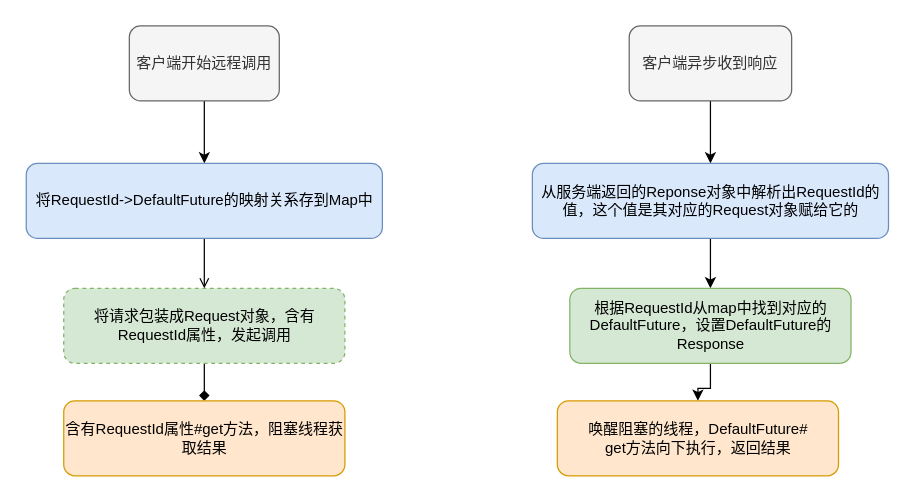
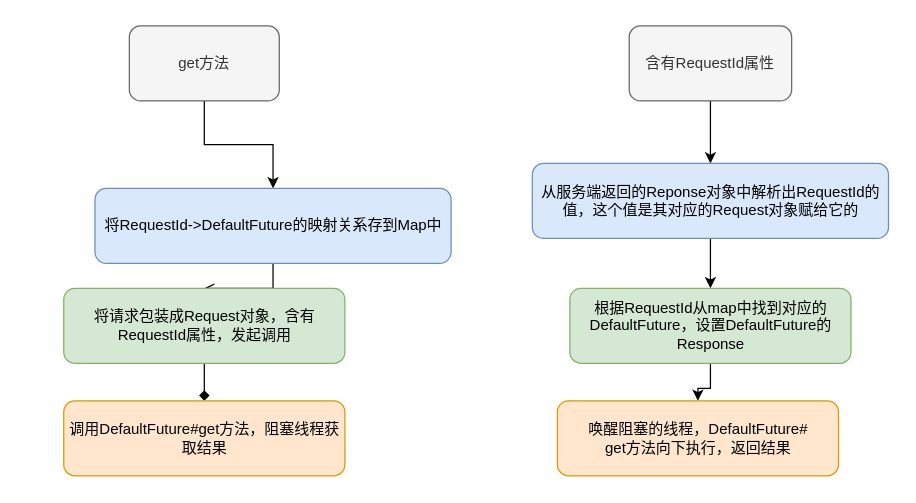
- <mxCell id="3" value="客户端开始远程调用" style="rounded=1;whiteSpace=wrap;html=1;sketch=0;fillColor=#f5f5f5;strokeColor=#666666;fontColor=#333333;" vertex="1" parent="1"><mxGeometry x="103" y="20" width="120" height="60" as="geometry" /></mxCell>
+ <mxCell id="3" value="get方法" style="rounded=1;whiteSpace=wrap;html=1;sketch=0;fillColor=#f5f5f5;strokeColor=#666666;fontColor=#333333;" vertex="1" parent="1"><mxGeometry x="103" y="20" width="120" height="60" as="geometry" /></mxCell>
- <mxCell id="9" value="客户端异步收到响应" style="rounded=1;whiteSpace=wrap;html=1;fillColor=#f5f5f5;strokeColor=#666666;fontColor=#333333;" vertex="1" parent="1"><mxGeometry x="503" y="20" width="130" height="60" as="geometry" /></mxCell>
+ <mxCell id="9" value="含有RequestId属性" style="rounded=1;whiteSpace=wrap;html=1;fillColor=#f5f5f5;strokeColor=#666666;fontColor=#333333;" vertex="1" parent="1"><mxGeometry x="503" y="20" width="130" height="60" as="geometry" /></mxCell>
- <mxCell id="5" value="将RequestId-&amp;gt;DefaultFuture的映射关系存到Map中" style="rounded=1;whiteSpace=wrap;html=1;fillColor=#dae8fc;strokeColor=#6c8ebf;sketch=0;" vertex="1" parent="1"><mxGeometry x="20.5" y="130" width="285" height="60" as="geometry" /></mxCell>
+ <mxCell id="5" value="将RequestId-&amp;gt;DefaultFuture的映射关系存到Map中" style="rounded=1;whiteSpace=wrap;html=1;fillColor=#dae8fc;strokeColor=#6c8ebf;sketch=0;" vertex="1" parent="1"><mxGeometry x="75.5" y="150" width="285" height="60" as="geometry" /></mxCell>
- <mxCell id="7" value="将请求包装成Request对象，含有RequestId属性，发起调用" style="rounded=1;whiteSpace=wrap;html=1;fillColor=#d5e8d4;strokeColor=#82b366;sketch=0;dashed=1;" vertex="1" parent="1"><mxGeometry x="50.5" y="230" width="225" height="60" as="geometry" /></mxCell>
+ <mxCell id="7" value="将请求包装成Request对象，含有RequestId属性，发起调用" style="rounded=1;whiteSpace=wrap;html=1;fillColor=#d5e8d4;strokeColor=#82b366;sketch=0;" vertex="1" parent="1"><mxGeometry x="50.5" y="230" width="225" height="60" as="geometry" /></mxCell>
- <mxCell id="15" value="含有RequestId属性#get方法，阻塞线程获取结果" style="rounded=1;whiteSpace=wrap;html=1;fillColor=#ffe6cc;strokeColor=#d79b00;" vertex="1" parent="1"><mxGeometry x="50.5" y="320" width="225" height="60" as="geometry" /></mxCell>
+ <mxCell id="15" value="调用DefaultFuture#get方法，阻塞线程获取结果" style="rounded=1;whiteSpace=wrap;html=1;fillColor=#ffe6cc;strokeColor=#d79b00;" vertex="1" parent="1"><mxGeometry x="50.5" y="320" width="225" height="60" as="geometry" /></mxCell>
